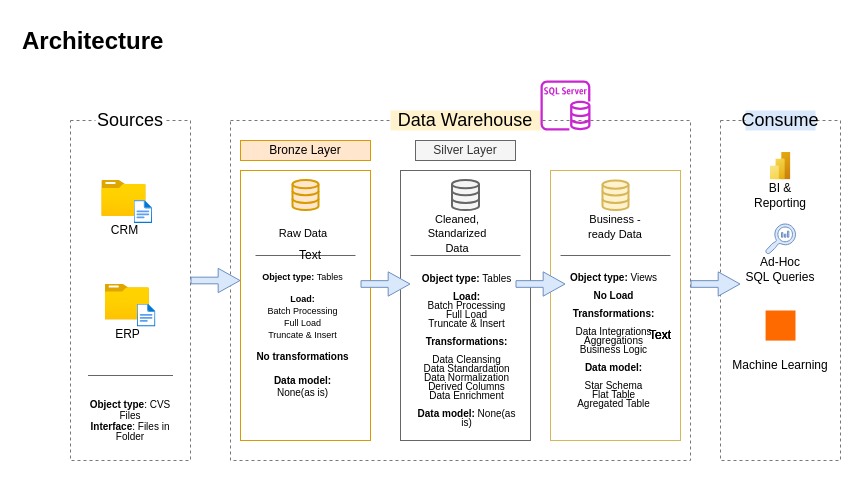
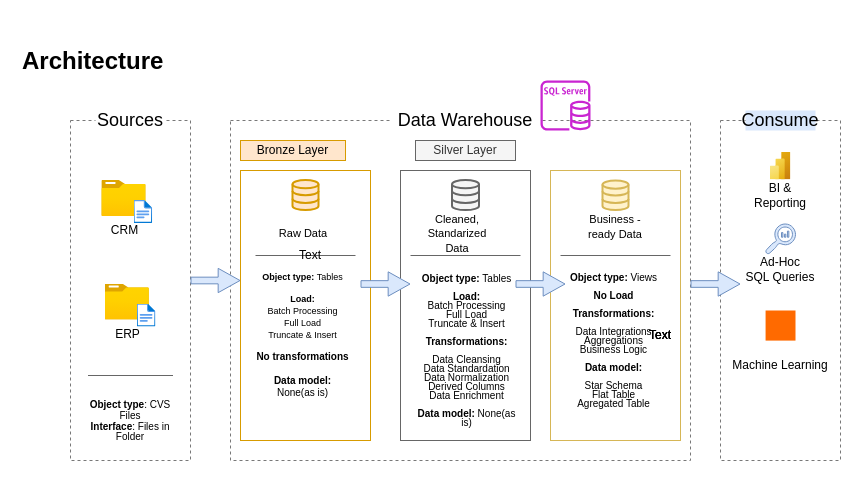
- <mxCell id="48" value="&lt;h1 style=&quot;margin-top: 0px;&quot;&gt;Architecture&lt;/h1&gt;" style="text;html=1;whiteSpace=wrap;overflow=hidden;rounded=0;" vertex="1" parent="1"><mxGeometry x="20" y="20" width="180" height="40" as="geometry" /></mxCell>
+ <mxCell id="48" value="&lt;h1 style=&quot;margin-top: 0px;&quot;&gt;Architecture&lt;/h1&gt;" style="text;html=1;whiteSpace=wrap;overflow=hidden;rounded=0;" vertex="1" parent="1"><mxGeometry x="20" y="40" width="180" height="40" as="geometry" /></mxCell>
- <mxCell id="5" value="Data Warehouse" style="rounded=0;whiteSpace=wrap;html=1;fontSize=18;strokeColor=none;dashed=1;fillColor=#fff2cc;" vertex="1" parent="1"><mxGeometry x="390" y="110" width="150" height="20" as="geometry" /></mxCell>
+ <mxCell id="5" value="Data Warehouse" style="rounded=0;whiteSpace=wrap;html=1;fontSize=18;strokeColor=none;dashed=1;" vertex="1" parent="1"><mxGeometry x="390" y="110" width="150" height="20" as="geometry" /></mxCell>
- <mxCell id="8" value="Bronze Layer" style="rounded=0;whiteSpace=wrap;html=1;fillColor=#ffe6cc;strokeColor=#d79b00;" vertex="1" parent="1"><mxGeometry x="240" y="140" width="130" height="20" as="geometry" /></mxCell>
+ <mxCell id="8" value="Bronze Layer" style="rounded=0;whiteSpace=wrap;html=1;fillColor=#ffe6cc;strokeColor=#d79b00;" vertex="1" parent="1"><mxGeometry x="240" y="140" width="105" height="20" as="geometry" /></mxCell>
